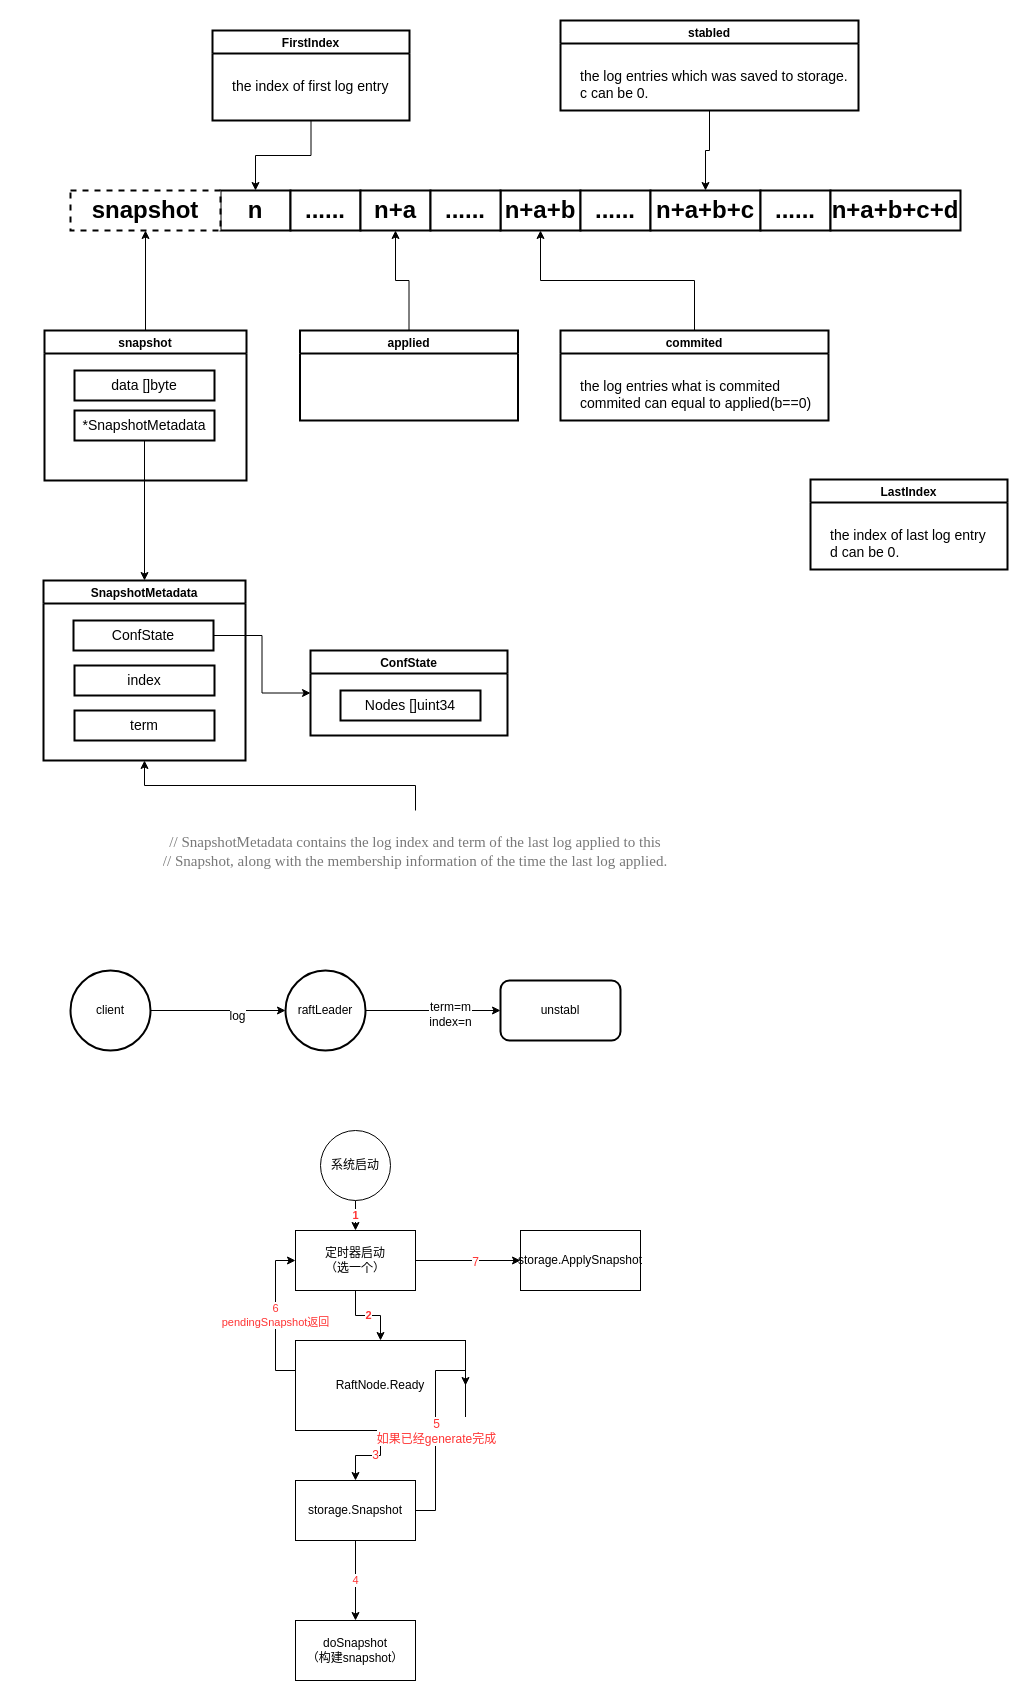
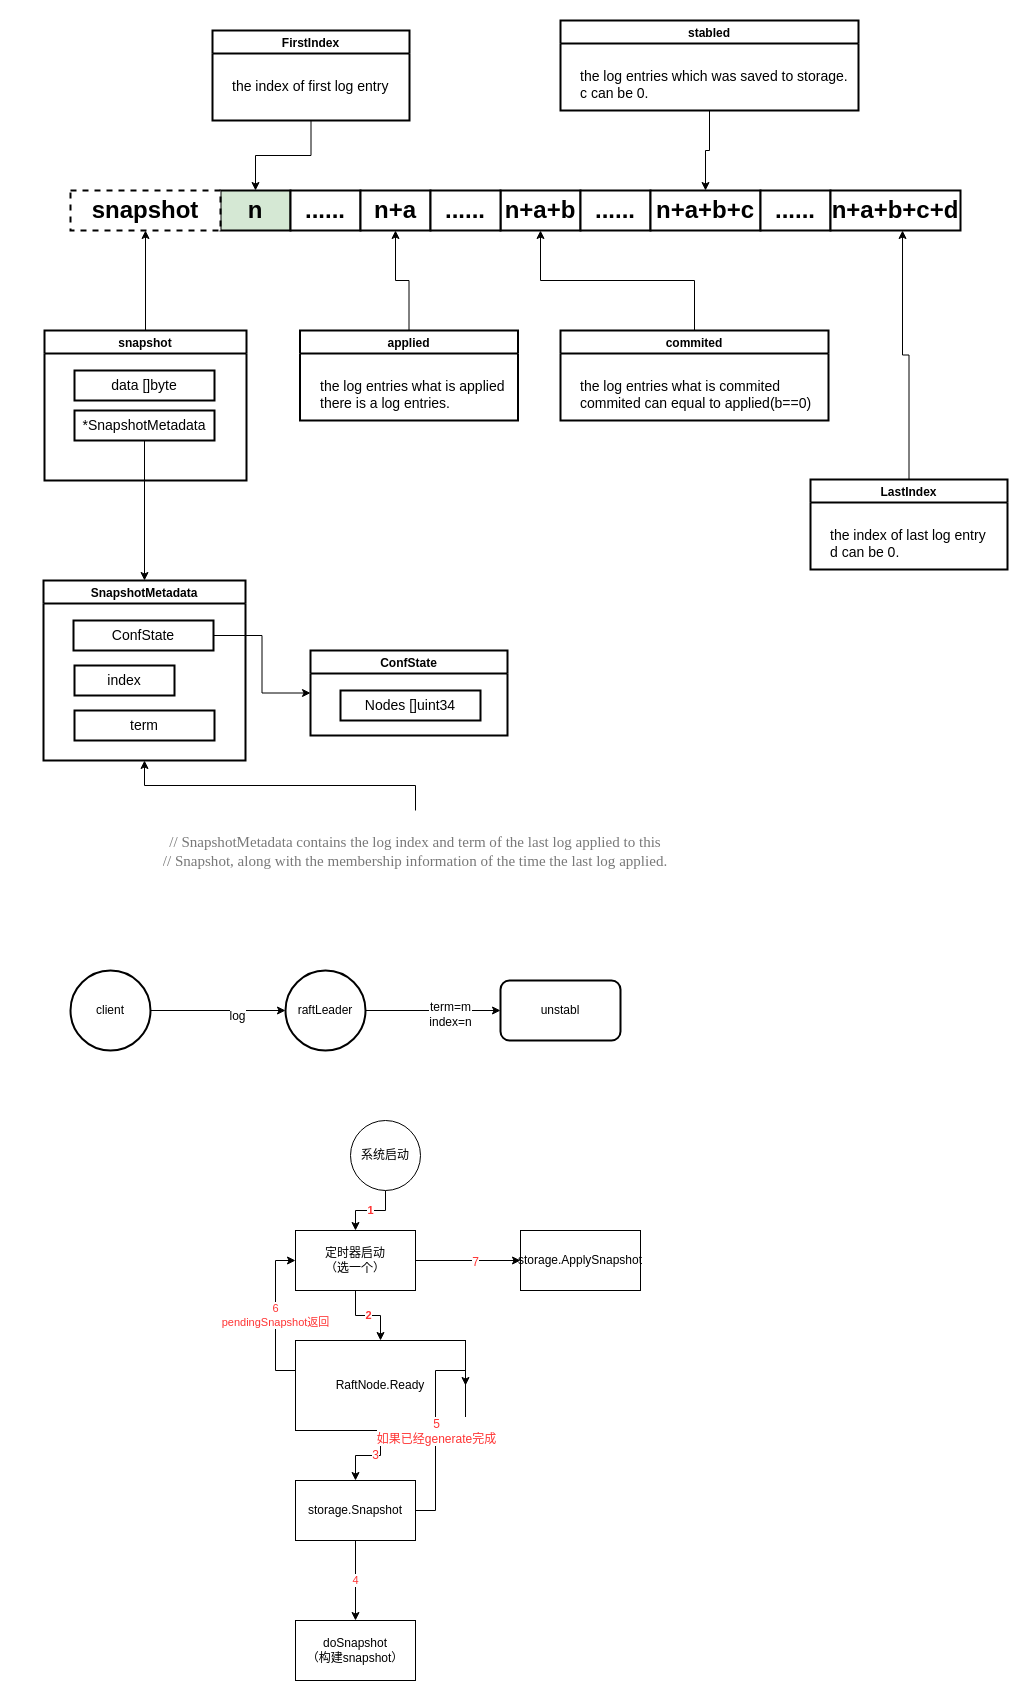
- <mxCell id="2" value="&lt;font style=&quot;font-size: 24px&quot;&gt;&lt;b&gt;n&lt;/b&gt;&lt;/font&gt;" style="rounded=0;whiteSpace=wrap;html=1;strokeWidth=2;" parent="1" vertex="1"><mxGeometry x="220" y="190" width="70" height="40" as="geometry" /></mxCell>
+ <mxCell id="2" value="&lt;font style=&quot;font-size: 24px&quot;&gt;&lt;b&gt;n&lt;/b&gt;&lt;/font&gt;" style="rounded=0;whiteSpace=wrap;html=1;strokeWidth=2;fillColor=#d5e8d4;" parent="1" vertex="1"><mxGeometry x="220" y="190" width="70" height="40" as="geometry" /></mxCell>
+ <mxCell id="38" style="edgeStyle=orthogonalEdgeStyle;rounded=0;orthogonalLoop=1;jettySize=auto;html=1;entryX=0.554;entryY=1;entryDx=0;entryDy=0;entryPerimeter=0;" parent="1" source="39" target="10" edge="1"><mxGeometry relative="1" as="geometry" /></mxCell>
+ <mxCell id="31" value="&lt;font style=&quot;font-size: 14px&quot;&gt;the log entries what is applied&lt;br&gt;there is a log entries.&lt;br&gt;&lt;/font&gt;" style="text;html=1;resizable=0;points=[];autosize=1;align=left;verticalAlign=top;spacingTop=-4;" parent="30" vertex="1"><mxGeometry x="18" y="45" width="200" height="30" as="geometry" /></mxCell>
- <mxCell id="18" value="&lt;font style=&quot;font-size: 14px&quot;&gt;index&lt;/font&gt;" style="rounded=0;whiteSpace=wrap;html=1;strokeWidth=2;" parent="16" vertex="1"><mxGeometry x="31" y="85" width="140" height="30" as="geometry" /></mxCell>
+ <mxCell id="18" value="&lt;font style=&quot;font-size: 14px&quot;&gt;index&lt;/font&gt;" style="rounded=0;whiteSpace=wrap;html=1;strokeWidth=2;" parent="16" vertex="1"><mxGeometry x="31" y="85" width="100" height="30" as="geometry" /></mxCell>
- <mxCell id="49" value="系统启动" style="ellipse;whiteSpace=wrap;html=1;aspect=fixed;" parent="1" vertex="1"><mxGeometry x="320" y="1130" width="70" height="70" as="geometry" /></mxCell>
+ <mxCell id="49" value="系统启动" style="ellipse;whiteSpace=wrap;html=1;aspect=fixed;" parent="1" vertex="1"><mxGeometry x="350" y="1120" width="70" height="70" as="geometry" /></mxCell>
